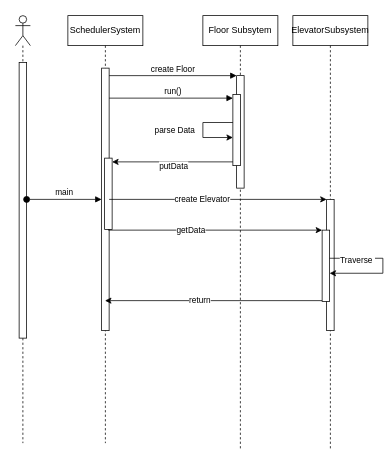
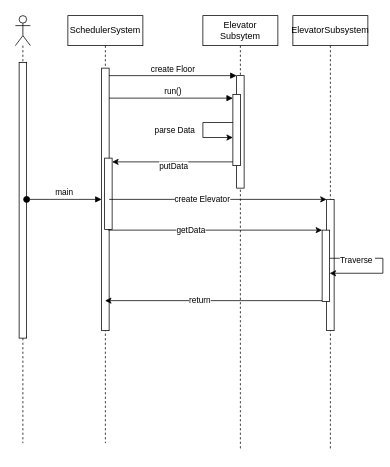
- <mxCell id="5" value="Floor Subsytem" style="shape=umlLifeline;perimeter=lifelinePerimeter;whiteSpace=wrap;html=1;container=0;dropTarget=0;collapsible=0;recursiveResize=0;outlineConnect=0;portConstraint=eastwest;newEdgeStyle={&quot;edgeStyle&quot;:&quot;elbowEdgeStyle&quot;,&quot;elbow&quot;:&quot;vertical&quot;,&quot;curved&quot;:0,&quot;rounded&quot;:0};" parent="1" vertex="1"><mxGeometry x="270" y="20" width="100" height="580" as="geometry" /></mxCell>
+ <mxCell id="5" value="Elevator Subsytem" style="shape=umlLifeline;perimeter=lifelinePerimeter;whiteSpace=wrap;html=1;container=0;dropTarget=0;collapsible=0;recursiveResize=0;outlineConnect=0;portConstraint=eastwest;newEdgeStyle={&quot;edgeStyle&quot;:&quot;elbowEdgeStyle&quot;,&quot;elbow&quot;:&quot;vertical&quot;,&quot;curved&quot;:0,&quot;rounded&quot;:0};" parent="1" vertex="1"><mxGeometry x="270" y="20" width="100" height="580" as="geometry" /></mxCell>
